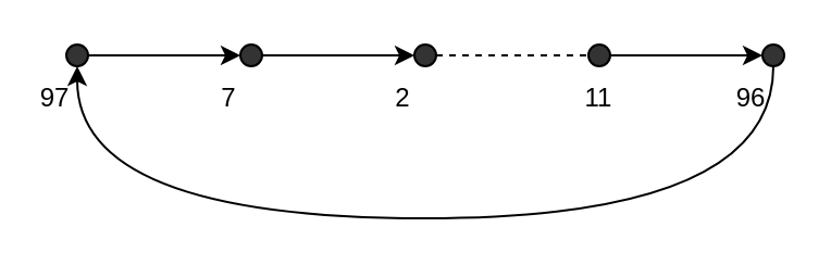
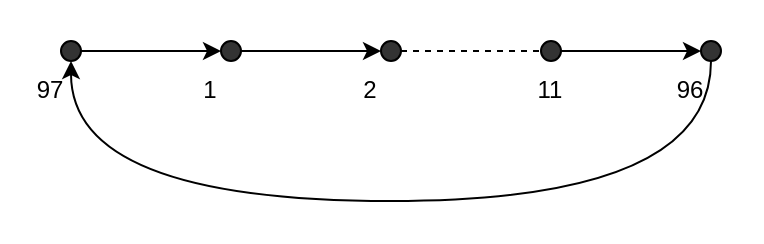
- <mxCell id="13" value="7" style="text;html=1;strokeColor=none;fillColor=none;align=center;verticalAlign=middle;whiteSpace=wrap;rounded=0;" vertex="1" parent="1"><mxGeometry x="100" y="40" width="10" height="10" as="geometry" /></mxCell>
+ <mxCell id="13" value="1" style="text;html=1;strokeColor=none;fillColor=none;align=center;verticalAlign=middle;whiteSpace=wrap;rounded=0;" vertex="1" parent="1"><mxGeometry x="100" y="40" width="10" height="10" as="geometry" /></mxCell>
